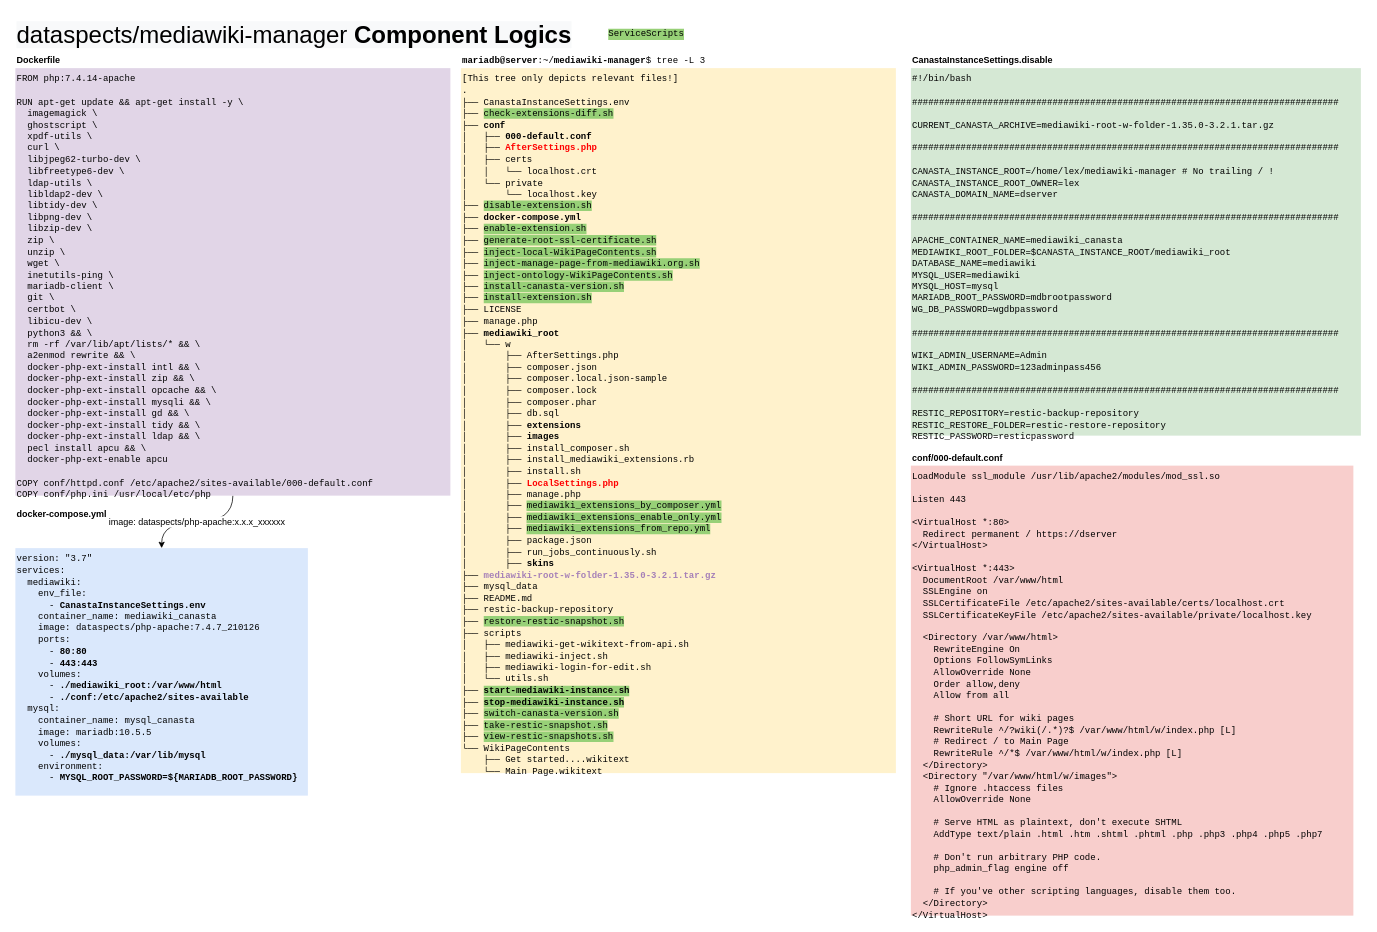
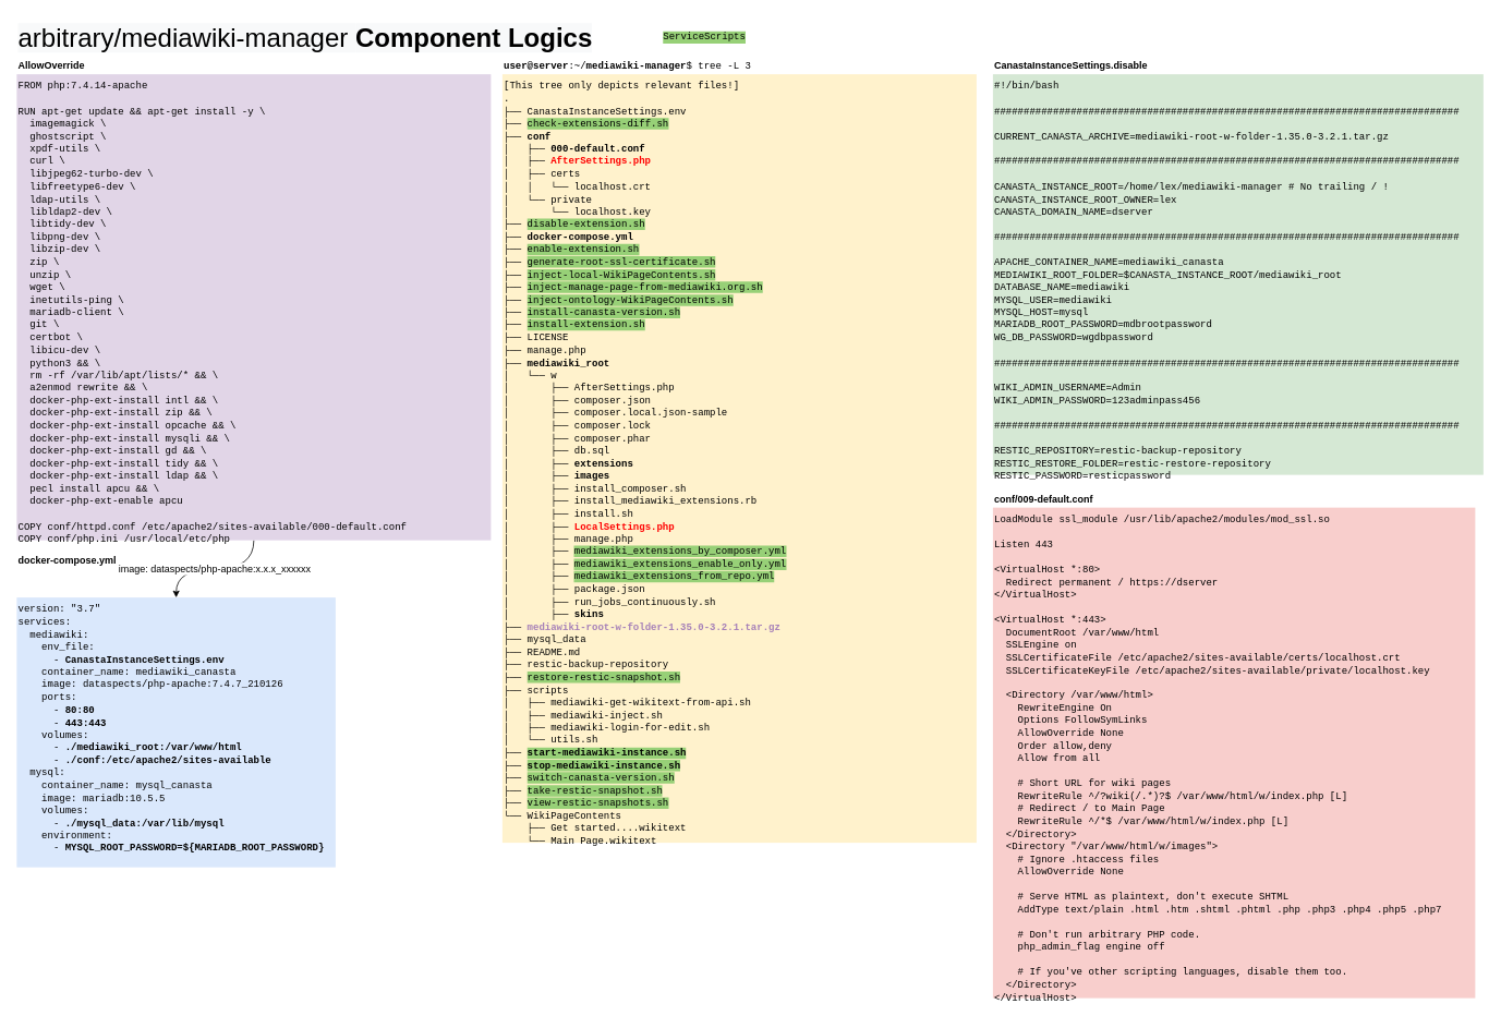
- <mxCell id="13" value="&lt;meta charset=&quot;utf-8&quot;&gt;&lt;span style=&quot;color: rgb(0, 0, 0); font-family: helvetica; font-size: 32px; font-style: normal; letter-spacing: normal; text-align: left; text-indent: 0px; text-transform: none; word-spacing: 0px; background-color: rgb(248, 249, 250); font-weight: normal;&quot;&gt;dataspects/mediawiki-manager&lt;span&gt;&amp;nbsp;&lt;/span&gt;&lt;/span&gt;&lt;span style=&quot;color: rgb(0, 0, 0); font-family: helvetica; font-size: 32px; font-style: normal; font-weight: 700; letter-spacing: normal; text-align: left; text-indent: 0px; text-transform: none; word-spacing: 0px; background-color: rgb(248, 249, 250); display: inline; float: none;&quot;&gt;Component Logics&lt;/span&gt;" style="text;whiteSpace=wrap;html=1;fontSize=12;" vertex="1" parent="1"><mxGeometry x="20" width="754" height="60" as="geometry" y="20" /></mxCell>
+ <mxCell id="13" value="&lt;meta charset=&quot;utf-8&quot;&gt;&lt;span style=&quot;color: rgb(0, 0, 0); font-family: helvetica; font-size: 32px; font-style: normal; letter-spacing: normal; text-align: left; text-indent: 0px; text-transform: none; word-spacing: 0px; background-color: rgb(248, 249, 250); font-weight: normal;&quot;&gt;arbitrary/mediawiki-manager&lt;span&gt;&amp;nbsp;&lt;/span&gt;&lt;/span&gt;&lt;span style=&quot;color: rgb(0, 0, 0); font-family: helvetica; font-size: 32px; font-style: normal; font-weight: 700; letter-spacing: normal; text-align: left; text-indent: 0px; text-transform: none; word-spacing: 0px; background-color: rgb(248, 249, 250); display: inline; float: none;&quot;&gt;Component Logics&lt;/span&gt;" style="text;whiteSpace=wrap;html=1;fontSize=12;" vertex="1" parent="1"><mxGeometry x="20" width="754" height="60" as="geometry" y="20" /></mxCell>
- <mxCell id="9" value="Dockerfile" style="text;html=1;strokeColor=none;fillColor=none;align=left;verticalAlign=middle;whiteSpace=wrap;rounded=0;fontStyle=1" vertex="1" parent="1"><mxGeometry x="20" y="70" width="390" height="20" as="geometry" /></mxCell>
+ <mxCell id="9" value="AllowOverride" style="text;html=1;strokeColor=none;fillColor=none;align=left;verticalAlign=middle;whiteSpace=wrap;rounded=0;fontStyle=1" vertex="1" parent="1"><mxGeometry x="20" y="70" width="390" height="20" as="geometry" /></mxCell>
- <mxCell id="12" value="&lt;b style=&quot;font-family: &amp;#34;courier new&amp;#34;&quot;&gt;mariadb@server&lt;/b&gt;&lt;span style=&quot;font-family: &amp;#34;courier new&amp;#34; ; font-weight: 400&quot;&gt;:~/&lt;/span&gt;&lt;b style=&quot;font-family: &amp;#34;courier new&amp;#34;&quot;&gt;mediawiki-manager&lt;/b&gt;&lt;span style=&quot;font-family: &amp;#34;courier new&amp;#34; ; font-weight: 400&quot;&gt;$ tree -L 3&lt;/span&gt;" style="text;html=1;strokeColor=none;fillColor=none;align=left;verticalAlign=middle;whiteSpace=wrap;rounded=0;fontStyle=1" vertex="1" parent="1"><mxGeometry x="614" y="70" width="390" height="20" as="geometry" /></mxCell>
+ <mxCell id="12" value="&lt;b style=&quot;font-family: &amp;#34;courier new&amp;#34;&quot;&gt;user@server&lt;/b&gt;&lt;span style=&quot;font-family: &amp;#34;courier new&amp;#34; ; font-weight: 400&quot;&gt;:~/&lt;/span&gt;&lt;b style=&quot;font-family: &amp;#34;courier new&amp;#34;&quot;&gt;mediawiki-manager&lt;/b&gt;&lt;span style=&quot;font-family: &amp;#34;courier new&amp;#34; ; font-weight: 400&quot;&gt;$ tree -L 3&lt;/span&gt;" style="text;html=1;strokeColor=none;fillColor=none;align=left;verticalAlign=middle;whiteSpace=wrap;rounded=0;fontStyle=1" vertex="1" parent="1"><mxGeometry x="614" y="70" width="390" height="20" as="geometry" /></mxCell>
- <mxCell id="11" value="conf/000-default.conf" style="text;html=1;strokeColor=none;fillColor=none;align=left;verticalAlign=middle;whiteSpace=wrap;rounded=0;fontStyle=1" vertex="1" parent="1"><mxGeometry x="1214" y="600" width="390" height="20" as="geometry" /></mxCell>
+ <mxCell id="11" value="conf/009-default.conf" style="text;html=1;strokeColor=none;fillColor=none;align=left;verticalAlign=middle;whiteSpace=wrap;rounded=0;fontStyle=1" vertex="1" parent="1"><mxGeometry x="1214" y="600" width="390" height="20" as="geometry" /></mxCell>
